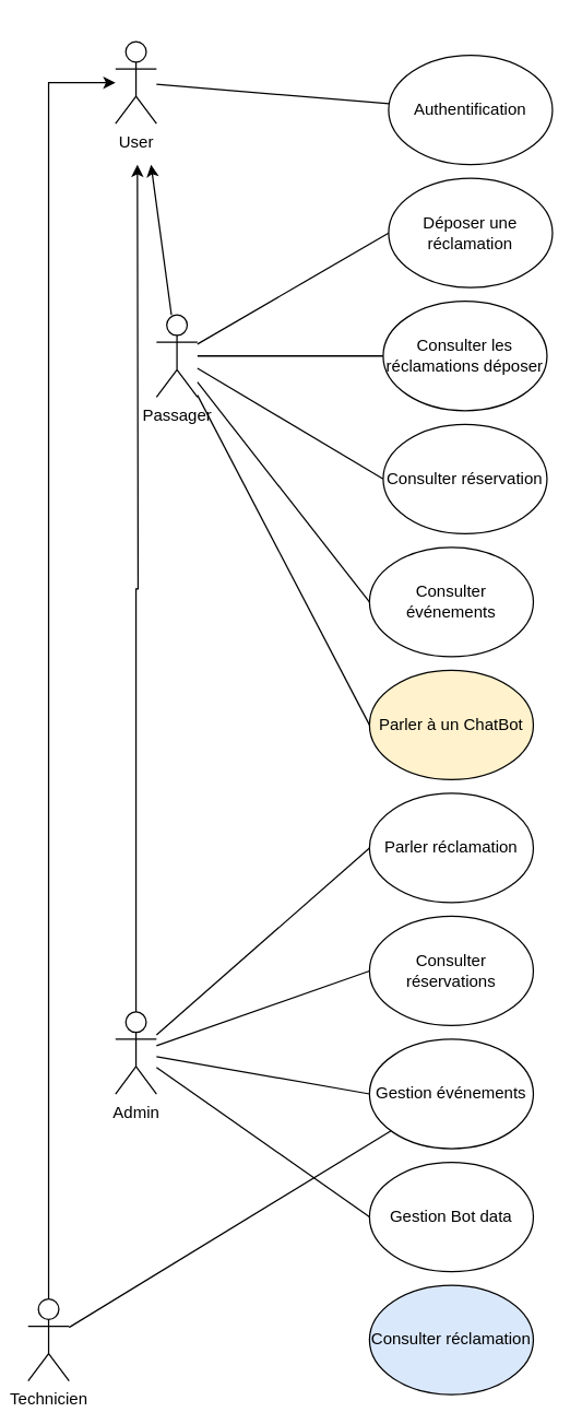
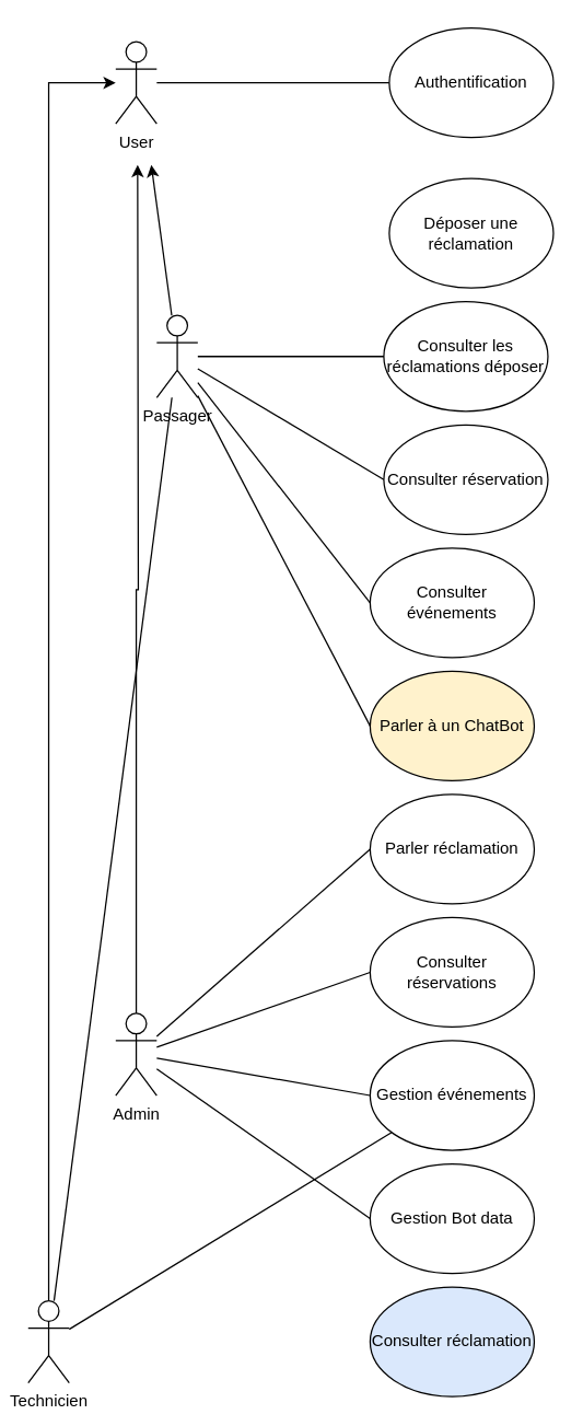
- <mxCell id="7" value="Authentification" style="ellipse;whiteSpace=wrap;html=1;" vertex="1" parent="1"><mxGeometry x="284" y="40" width="120" height="80" as="geometry" /></mxCell>
+ <mxCell id="7" value="Authentification" style="ellipse;whiteSpace=wrap;html=1;" vertex="1" parent="1"><mxGeometry x="284" width="120" height="80" as="geometry" y="20" /></mxCell>
- <mxCell id="11" style="rounded=0;orthogonalLoop=1;jettySize=auto;html=1;entryX=0;entryY=0.5;entryDx=0;entryDy=0;endArrow=none;endFill=0;" edge="1" parent="1" source="16" target="10"><mxGeometry relative="1" as="geometry" /></mxCell>
+ <mxCell id="11" style="rounded=0;orthogonalLoop=1;jettySize=auto;html=1;endArrow=none;endFill=0;" edge="1" parent="1" source="16" target="23"><mxGeometry relative="1" as="geometry" /></mxCell>
